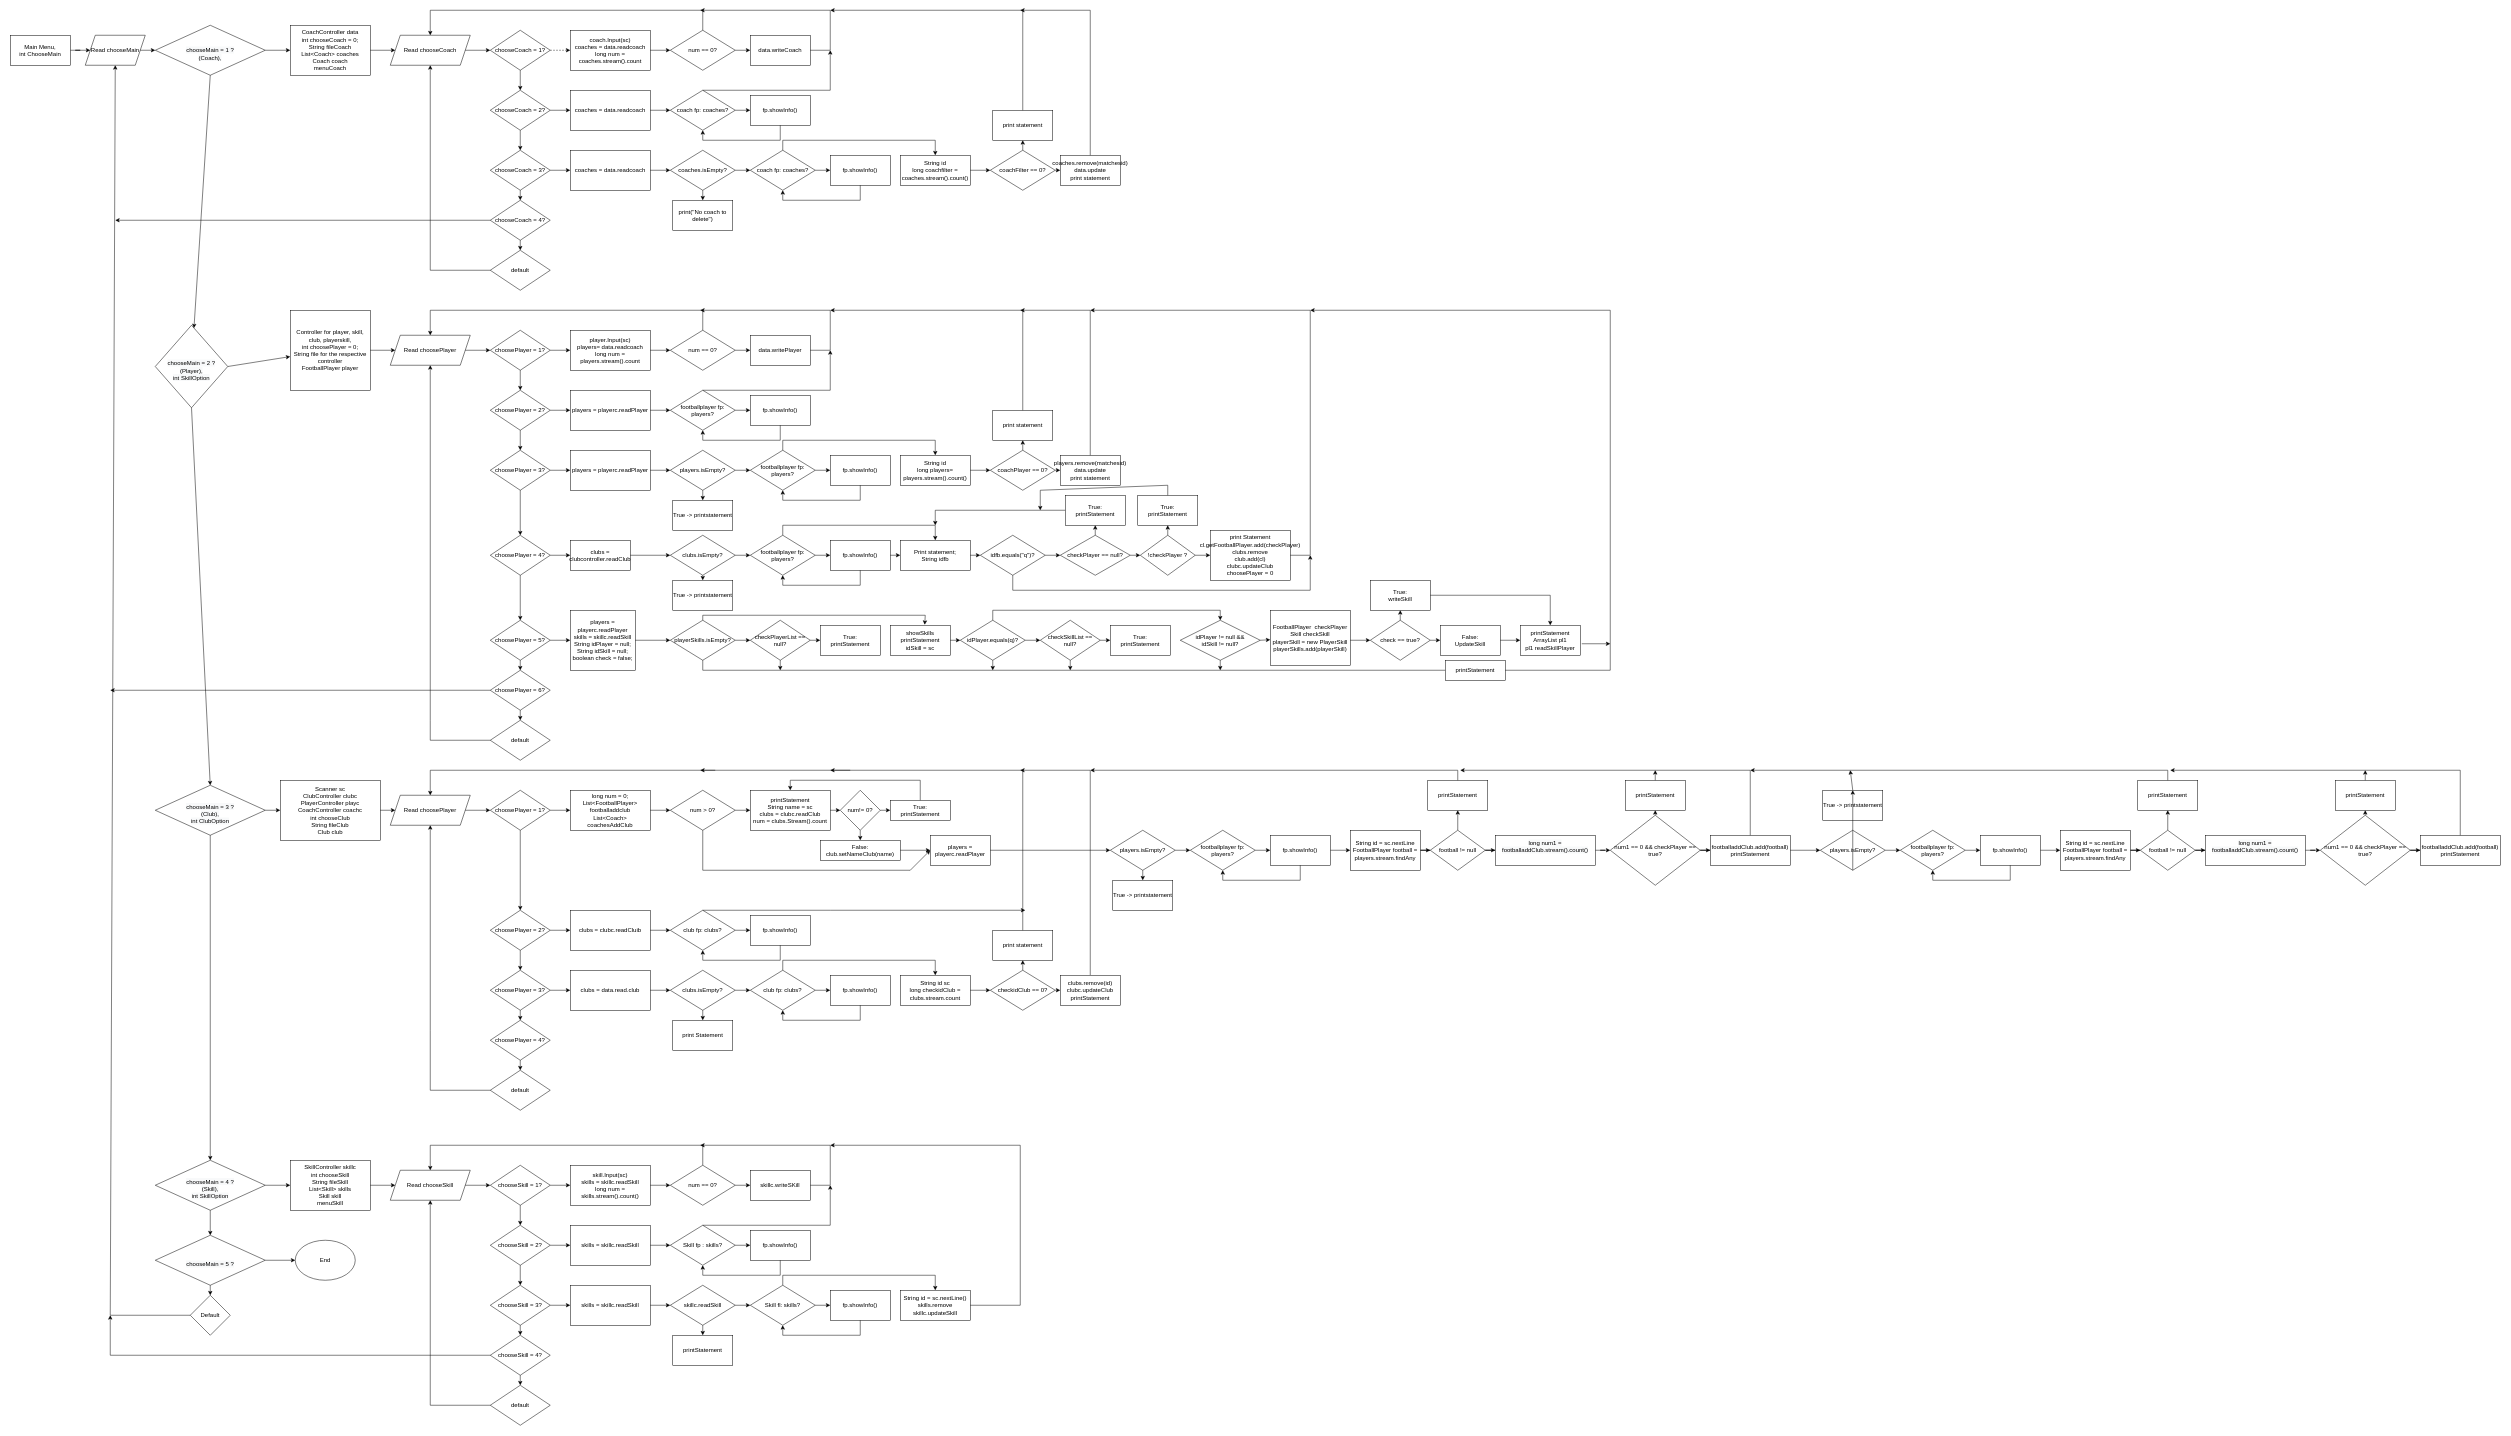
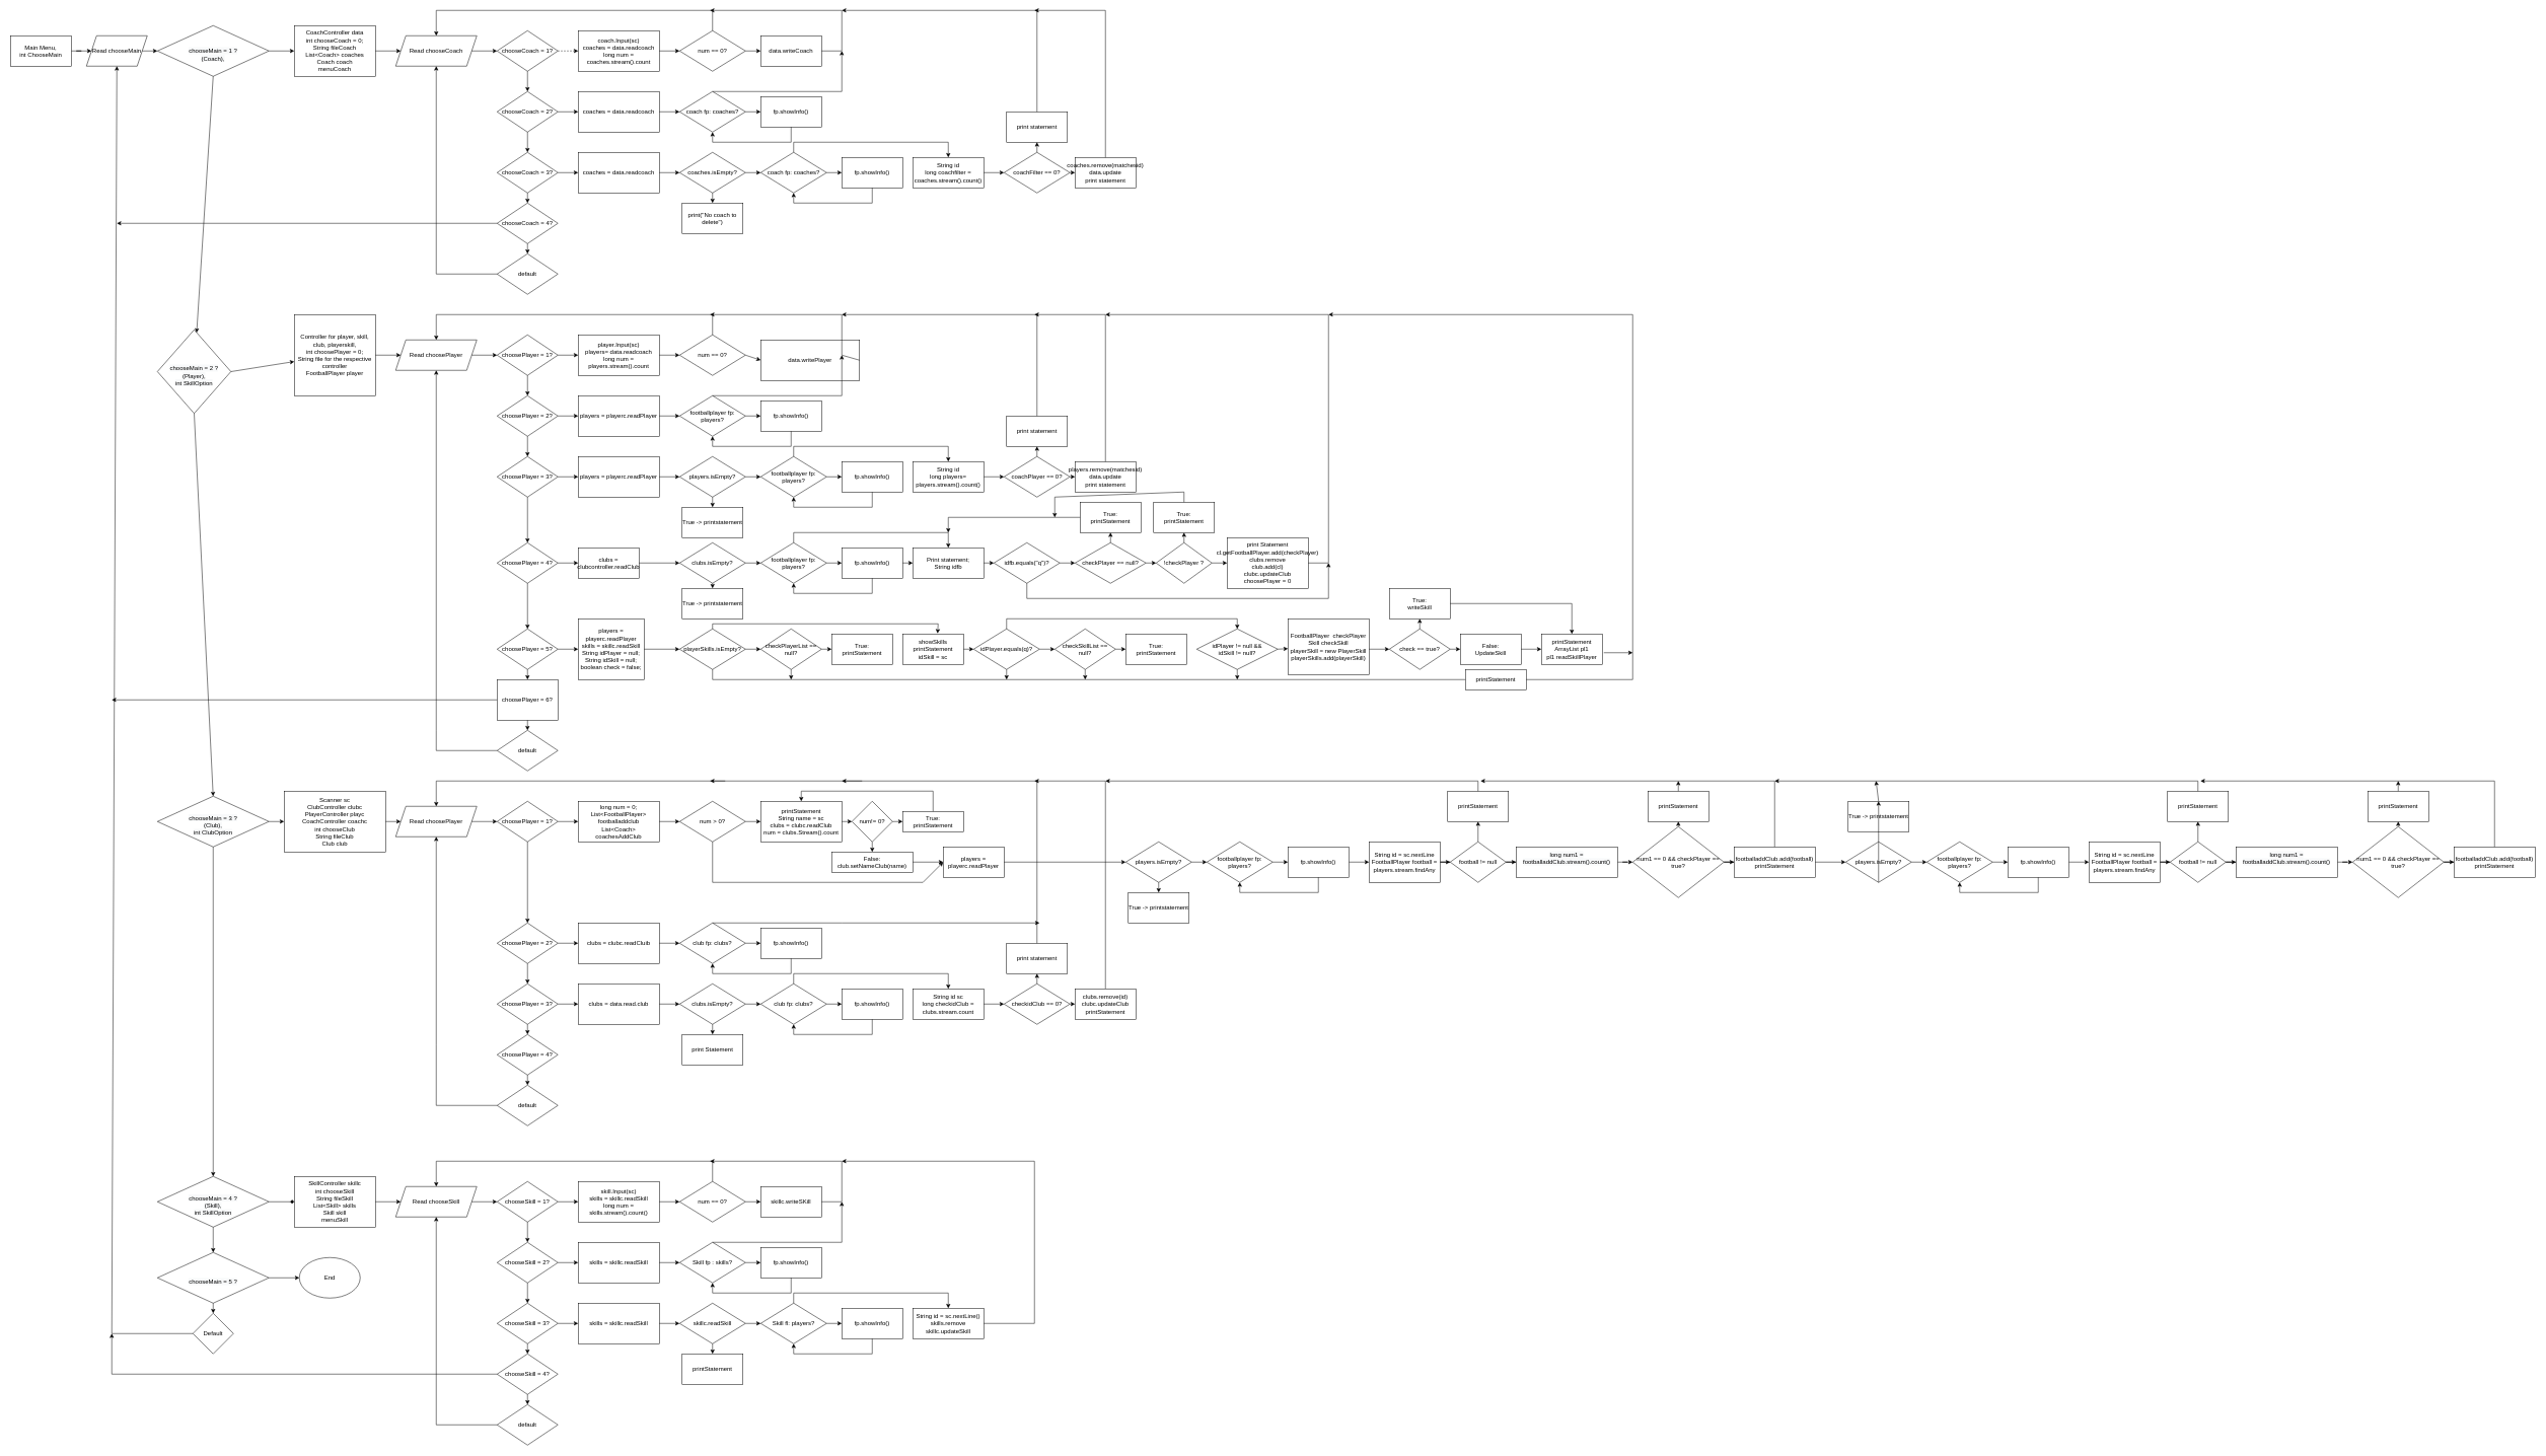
- <mxCell id="91" value="data.writePlayer" style="rounded=0;whiteSpace=wrap;html=1;" parent="1" vertex="1"><mxGeometry x="1500" y="670" width="120" height="60" as="geometry" /></mxCell>
+ <mxCell id="91" value="data.writePlayer" style="rounded=0;whiteSpace=wrap;html=1;" parent="1" vertex="1"><mxGeometry x="1500" y="670" width="195" height="80" as="geometry" /></mxCell>
- <mxCell id="221" value="choosePlayer = 6?" style="rhombus;whiteSpace=wrap;html=1;" parent="1" vertex="1"><mxGeometry x="980" y="1340" width="120" height="80" as="geometry" /></mxCell>
+ <mxCell id="221" value="choosePlayer = 6?" style="whiteSpace=wrap;html=1;rounded=0;" parent="1" vertex="1"><mxGeometry x="980" y="1340" width="120" height="80" as="geometry" /></mxCell>
- <mxCell id="219" value="" style="endArrow=classic;html=1;rounded=0;exitX=1;exitY=0.5;exitDx=0;exitDy=0;entryX=0;entryY=0.5;entryDx=0;entryDy=0;" parent="1" source="7" target="176" edge="1"><mxGeometry width="50" height="50" relative="1" as="geometry"><mxPoint x="740" y="2480" as="sourcePoint" /><mxPoint x="790" y="2430" as="targetPoint" /></mxGeometry></mxCell>
+ <mxCell id="219" value="" style="endArrow=diamond;html=1;rounded=0;exitX=1;exitY=0.5;exitDx=0;exitDy=0;entryX=0;entryY=0.5;entryDx=0;entryDy=0;" parent="1" source="7" target="176" edge="1"><mxGeometry width="50" height="50" relative="1" as="geometry"><mxPoint x="740" y="2480" as="sourcePoint" /><mxPoint x="790" y="2430" as="targetPoint" /></mxGeometry></mxCell>
- <mxCell id="212" value="Skill fl: skills?" style="rhombus;whiteSpace=wrap;html=1;" parent="1" vertex="1"><mxGeometry x="1500" y="2570" width="130" height="80" as="geometry" /></mxCell>
+ <mxCell id="212" value="Skill fl: players?" style="rhombus;whiteSpace=wrap;html=1;" parent="1" vertex="1"><mxGeometry x="1500" y="2570" width="130" height="80" as="geometry" /></mxCell>
